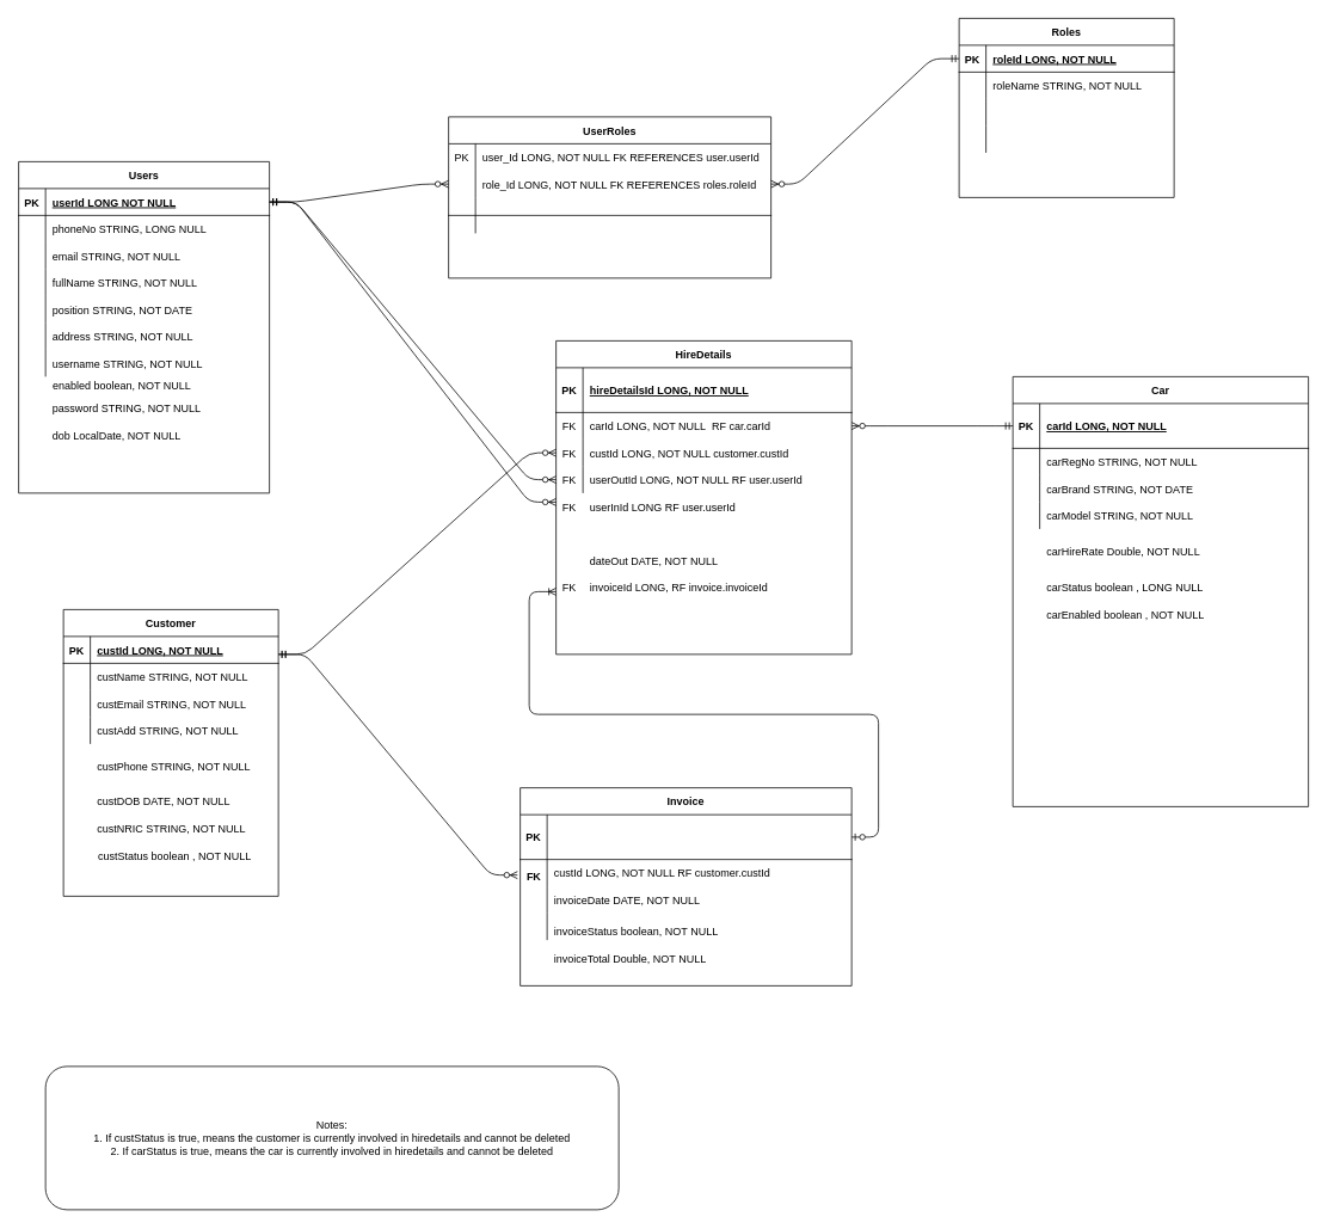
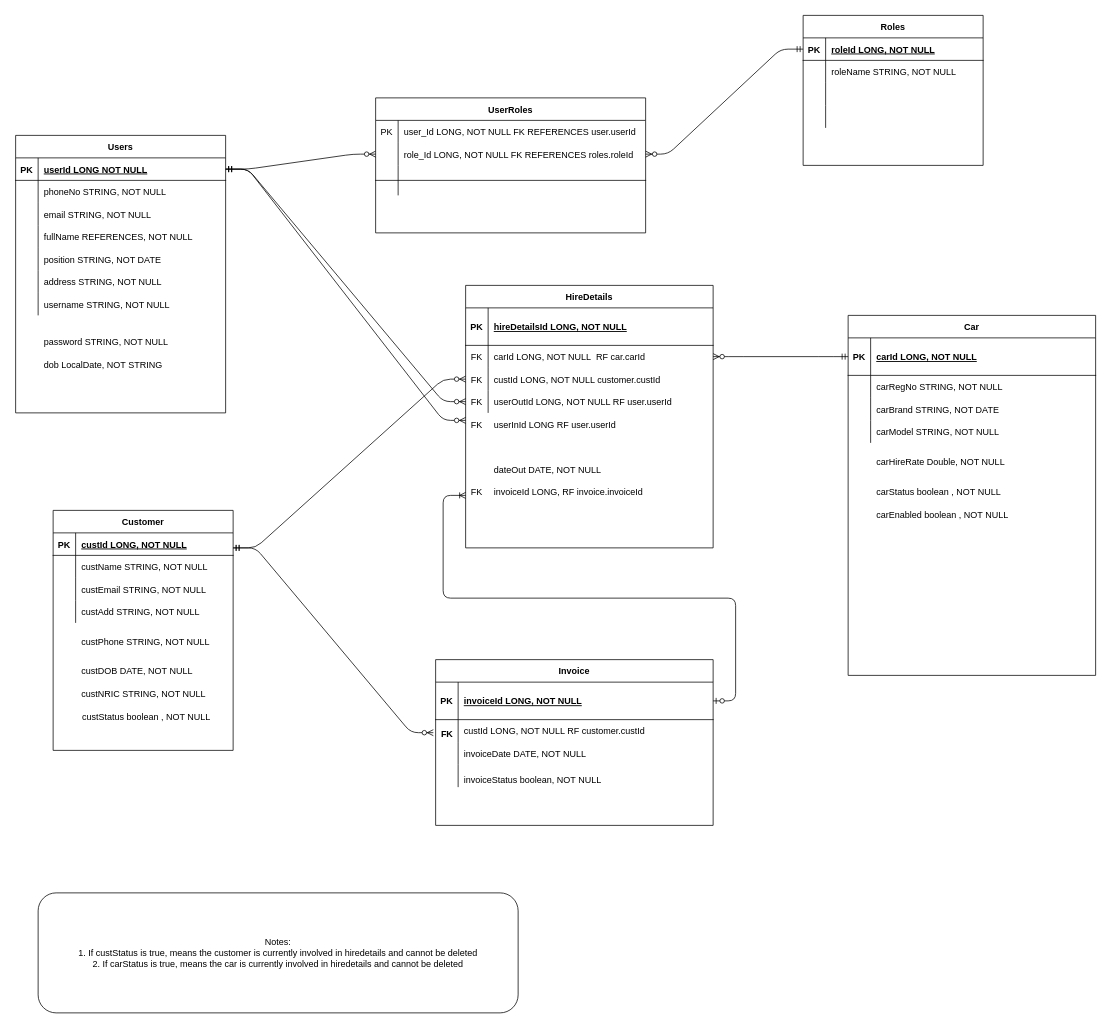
- <mxCell id="54" value="phoneNo STRING, LONG NULL" style="shape=partialRectangle;connectable=0;fillColor=none;top=0;left=0;bottom=0;right=0;align=left;spacingLeft=6;overflow=hidden;" parent="1" vertex="1"><mxGeometry x="50" y="240" width="210" height="30" as="geometry" /></mxCell>
+ <mxCell id="54" value="phoneNo STRING, NOT NULL" style="shape=partialRectangle;connectable=0;fillColor=none;top=0;left=0;bottom=0;right=0;align=left;spacingLeft=6;overflow=hidden;" parent="1" vertex="1"><mxGeometry x="50" y="240" width="210" height="30" as="geometry" /></mxCell>
- <mxCell id="14" value="fullName STRING, NOT NULL" style="shape=partialRectangle;connectable=0;fillColor=none;top=0;left=0;bottom=0;right=0;align=left;spacingLeft=6;overflow=hidden;" parent="12" vertex="1"><mxGeometry x="30" width="250" height="30" as="geometry" /></mxCell>
+ <mxCell id="14" value="fullName REFERENCES, NOT NULL" style="shape=partialRectangle;connectable=0;fillColor=none;top=0;left=0;bottom=0;right=0;align=left;spacingLeft=6;overflow=hidden;" parent="12" vertex="1"><mxGeometry x="30" width="250" height="30" as="geometry" /></mxCell>
- <mxCell id="38" value="enabled boolean, NOT NULL" style="text;html=1;align=center;verticalAlign=middle;resizable=0;points=[];autosize=1;" parent="1" vertex="1"><mxGeometry x="50" y="420" width="170" height="20" as="geometry" /></mxCell>
- <mxCell id="55" value="dob LocalDate, NOT NULL" style="shape=partialRectangle;connectable=0;fillColor=none;top=0;left=0;bottom=0;right=0;align=left;spacingLeft=6;overflow=hidden;" parent="1" vertex="1"><mxGeometry x="50" y="470" width="210" height="30" as="geometry" /></mxCell>
+ <mxCell id="55" value="dob LocalDate, NOT STRING" style="shape=partialRectangle;connectable=0;fillColor=none;top=0;left=0;bottom=0;right=0;align=left;spacingLeft=6;overflow=hidden;" parent="1" vertex="1"><mxGeometry x="50" y="470" width="210" height="30" as="geometry" /></mxCell>
- <mxCell id="111" value="carStatus boolean , LONG NULL" style="shape=partialRectangle;connectable=0;fillColor=none;top=0;left=0;bottom=0;right=0;align=left;spacingLeft=6;overflow=hidden;" parent="109" vertex="1"><mxGeometry x="30" width="300" height="30" as="geometry" /></mxCell>
+ <mxCell id="111" value="carStatus boolean , NOT NULL" style="shape=partialRectangle;connectable=0;fillColor=none;top=0;left=0;bottom=0;right=0;align=left;spacingLeft=6;overflow=hidden;" parent="109" vertex="1"><mxGeometry x="30" width="300" height="30" as="geometry" /></mxCell>
+ <mxCell id="60" value="invoiceId LONG, NOT NULL" style="shape=partialRectangle;connectable=0;fillColor=none;top=0;left=0;bottom=0;right=0;align=left;spacingLeft=6;fontStyle=5;overflow=hidden;" parent="58" vertex="1"><mxGeometry x="30" width="340" height="50" as="geometry" /></mxCell>
- <mxCell id="88" value="invoiceTotal Double, NOT NULL" style="shape=partialRectangle;connectable=0;fillColor=none;top=0;left=0;bottom=0;right=0;align=left;spacingLeft=6;overflow=hidden;" parent="1" vertex="1"><mxGeometry x="610" y="1054" width="280" height="30" as="geometry" /></mxCell>
